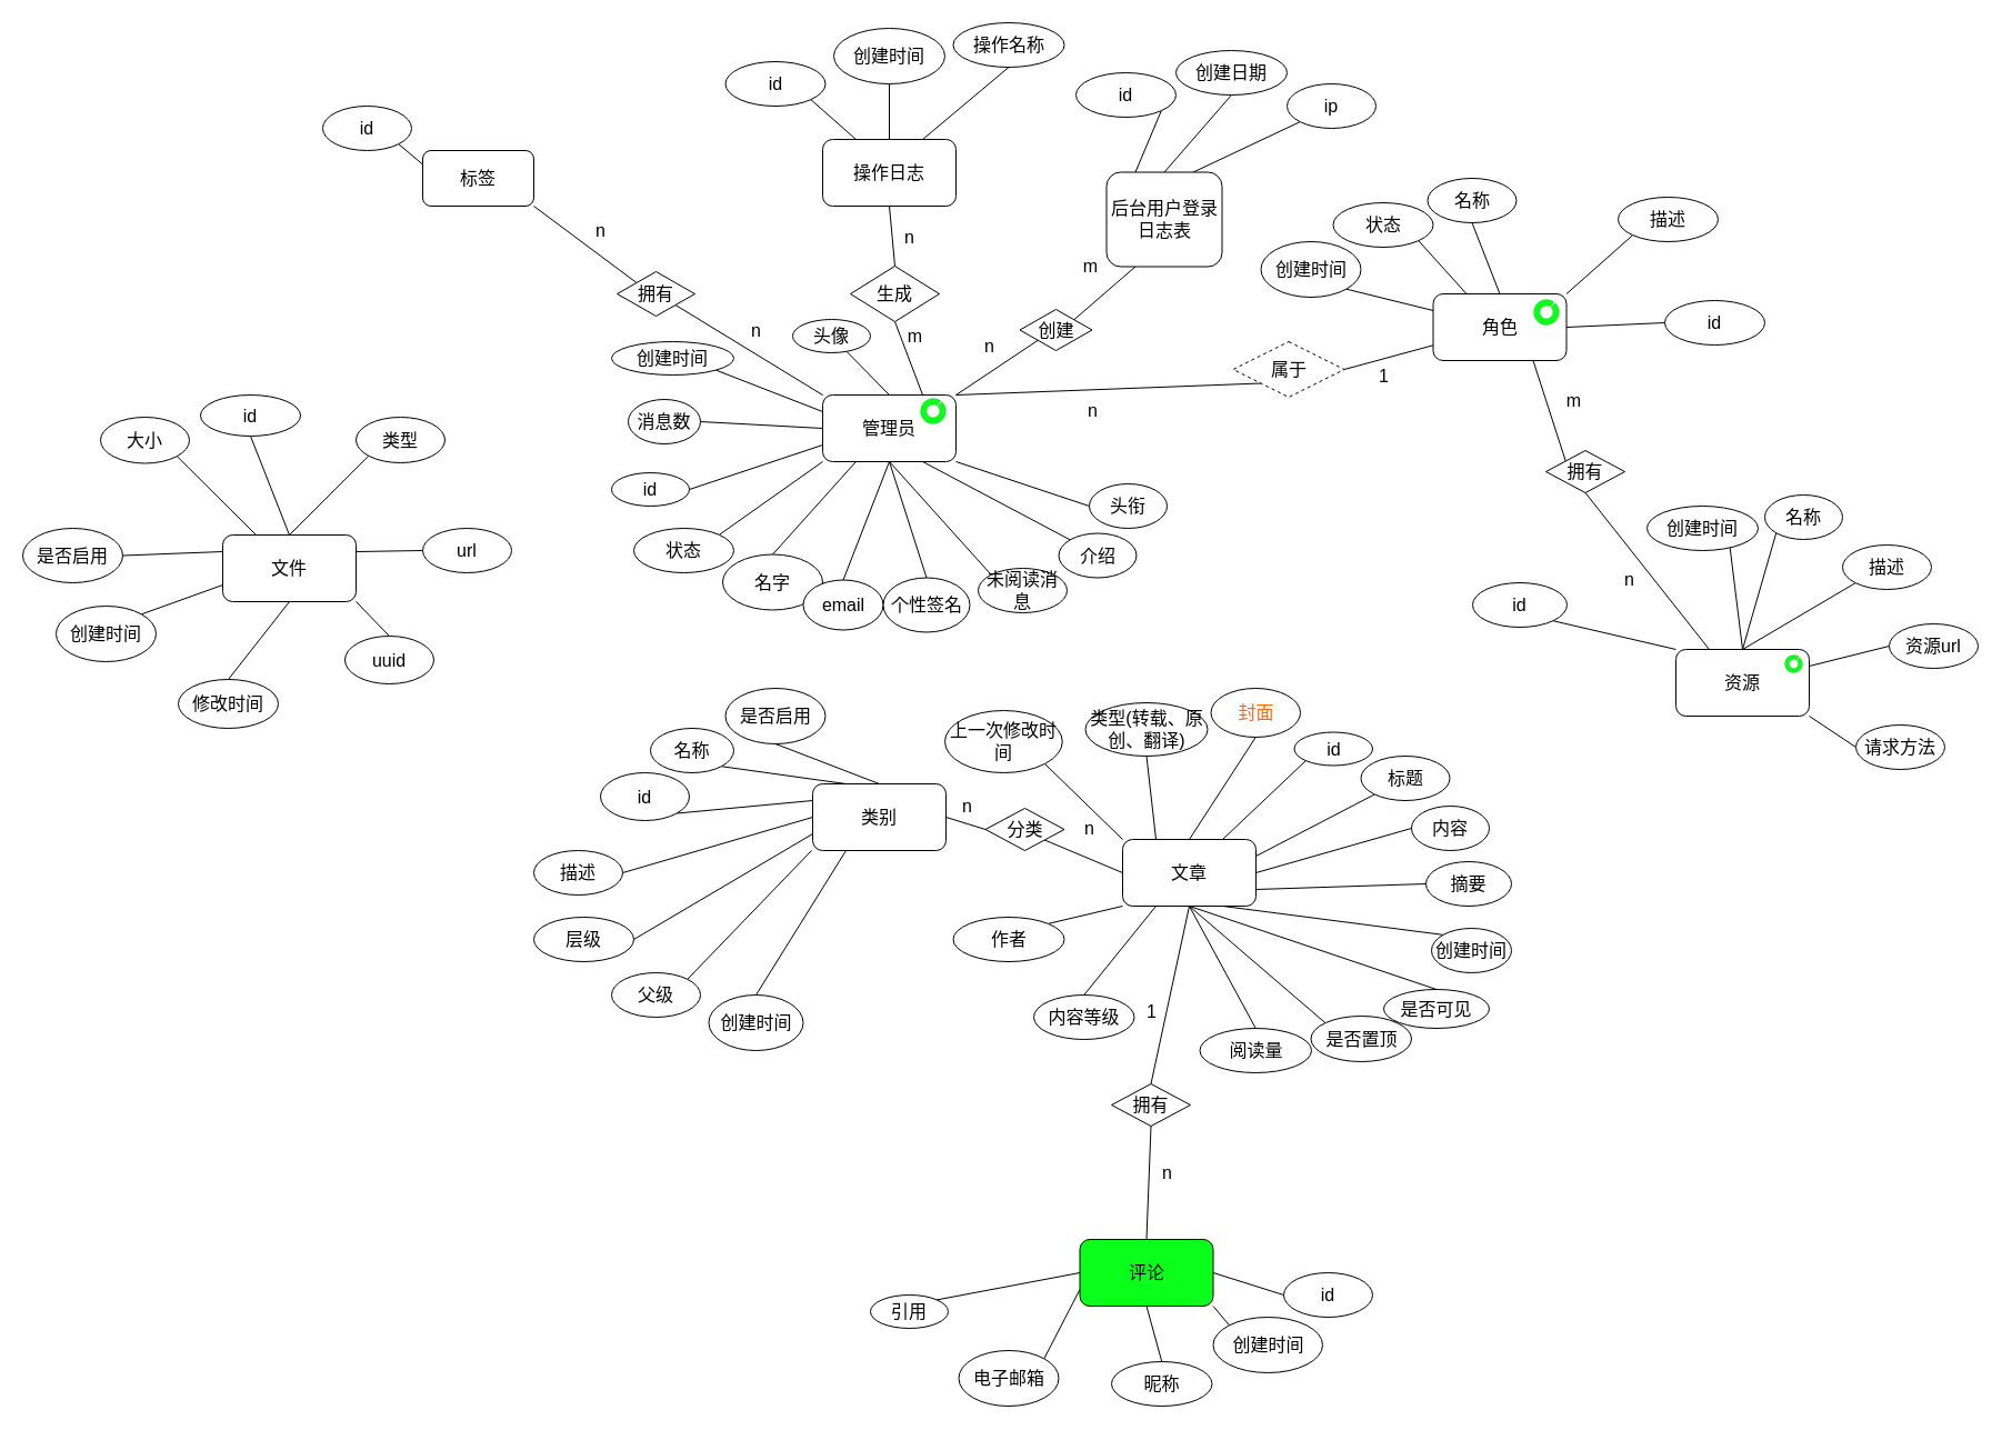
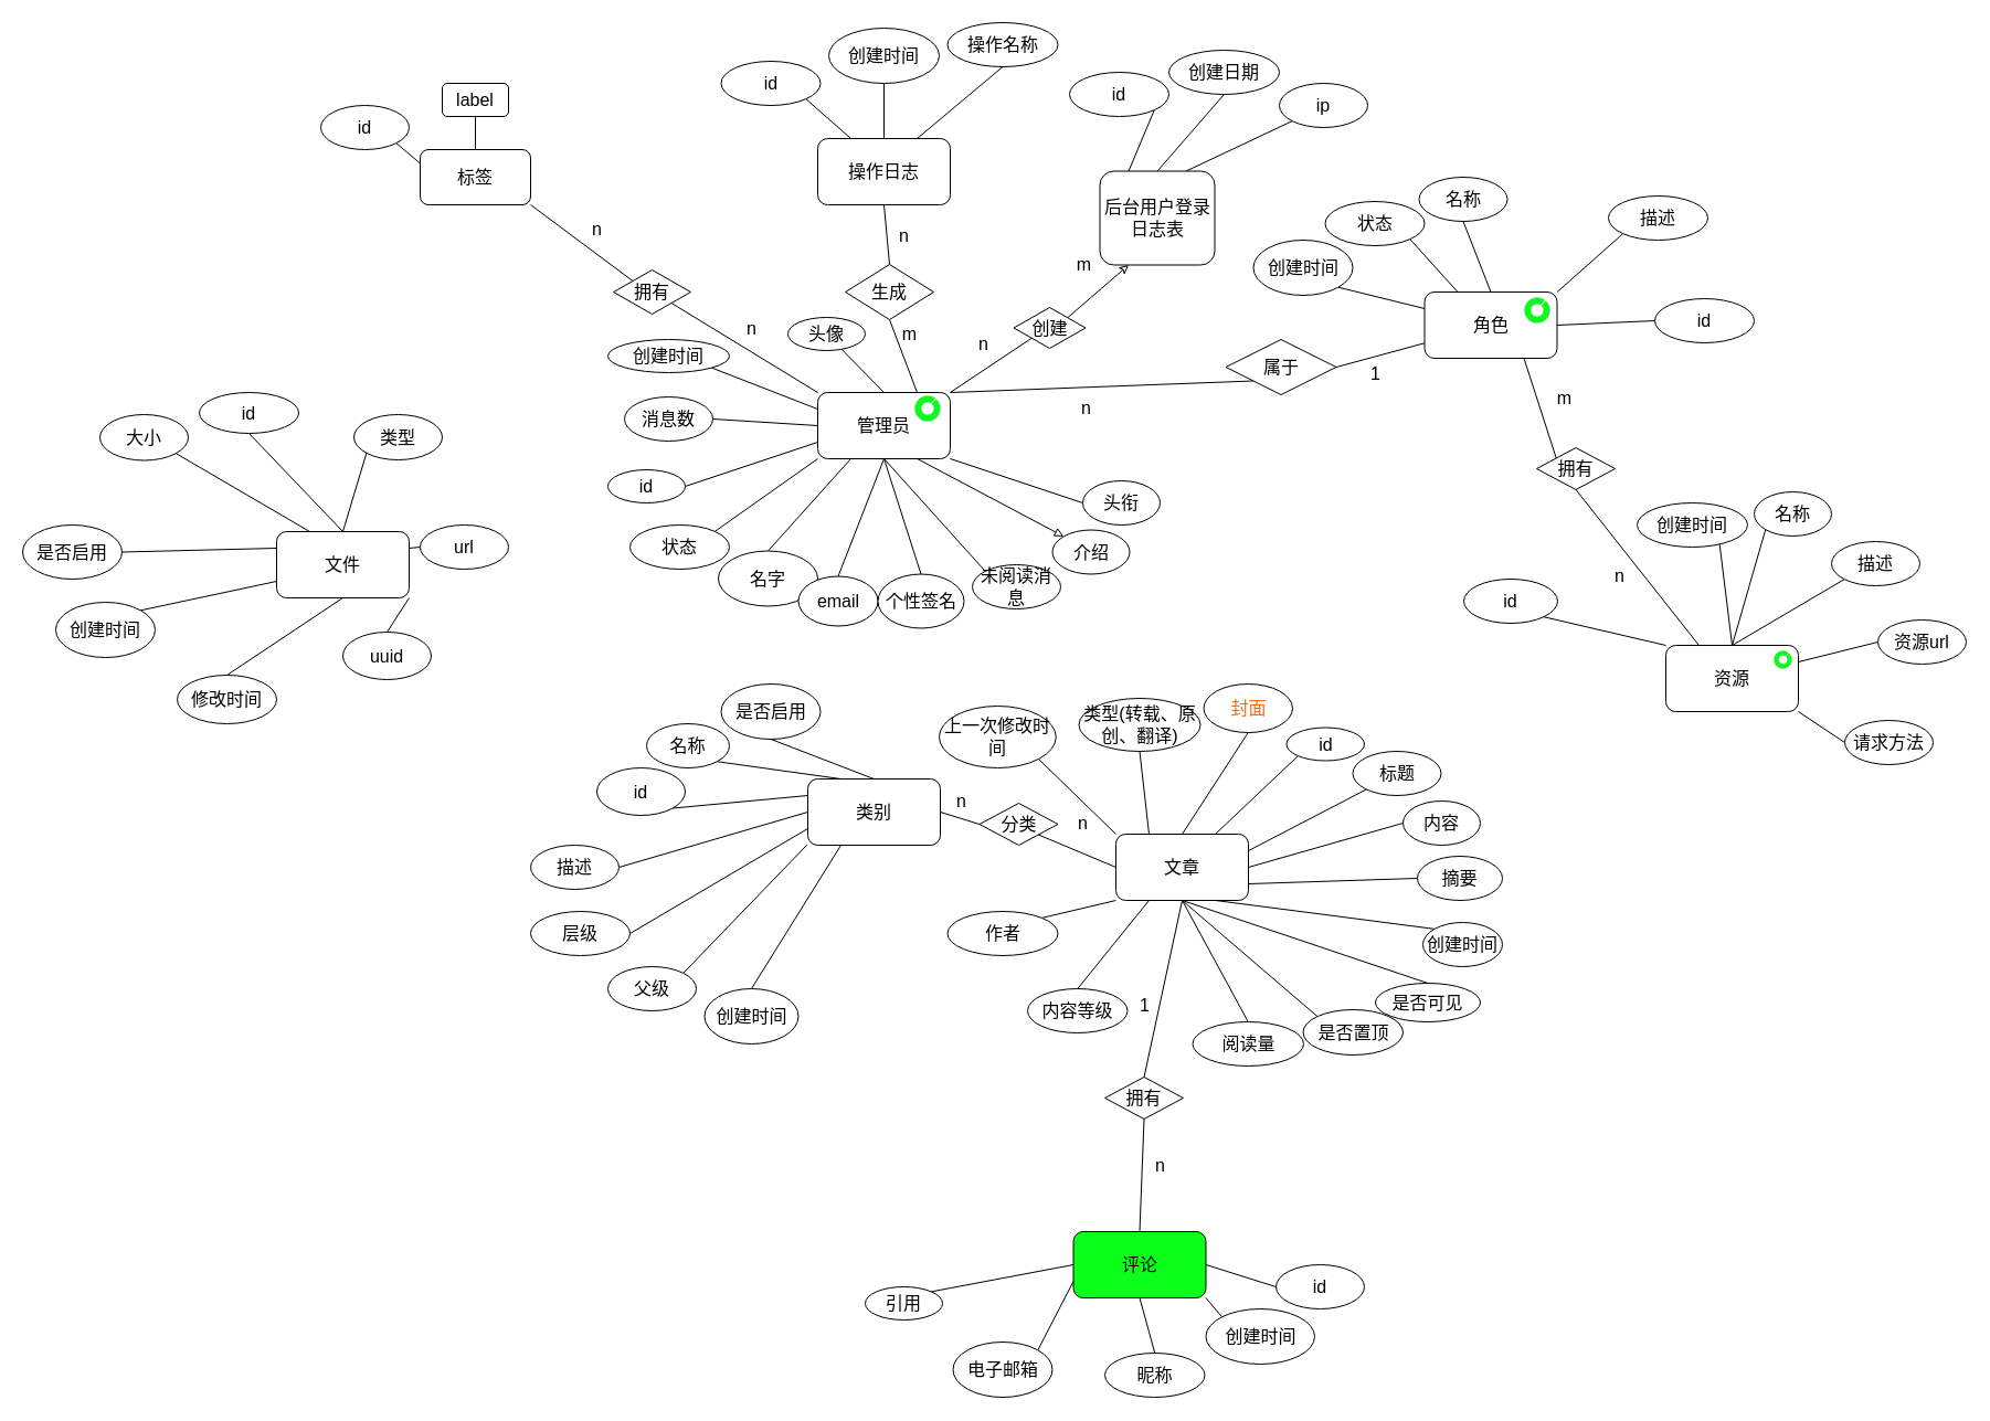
+ <mxCell id="171" value="label" style="rounded=1;whiteSpace=wrap;html=1;fontSize=16;strokeWidth=1;" vertex="1" parent="1"><mxGeometry x="400" y="75" width="60" height="30" as="geometry" /></mxCell>
+ <mxCell id="170" style="edgeStyle=none;rounded=0;orthogonalLoop=1;jettySize=auto;html=1;exitX=0.5;exitY=1;exitDx=0;exitDy=0;entryX=0.5;entryY=0;entryDx=0;entryDy=0;fontSize=16;endArrow=none;endFill=0;strokeWidth=1;" edge="1" parent="1" source="171" target="169"><mxGeometry relative="1" as="geometry" /></mxCell>
- <mxCell id="69" style="edgeStyle=none;rounded=0;orthogonalLoop=1;jettySize=auto;html=1;exitX=1;exitY=0;exitDx=0;exitDy=0;entryX=0.25;entryY=1;entryDx=0;entryDy=0;fontFamily=Helvetica;fontSize=16;fontColor=default;endArrow=none;endFill=0;" parent="1" source="70" target="44" edge="1"><mxGeometry relative="1" as="geometry" /></mxCell>
+ <mxCell id="69" style="edgeStyle=none;rounded=0;orthogonalLoop=1;jettySize=auto;html=1;exitX=1;exitY=0;exitDx=0;exitDy=0;entryX=0.25;entryY=1;entryDx=0;entryDy=0;fontFamily=Helvetica;fontSize=16;fontColor=default;endArrow=classic;endFill=0;" parent="1" source="70" target="44" edge="1"><mxGeometry relative="1" as="geometry" /></mxCell>
- <mxCell id="19" value="属于" style="rhombus;whiteSpace=wrap;html=1;fontSize=16;dashed=1;" parent="1" vertex="1"><mxGeometry x="1109.5" y="307" width="100" height="50" as="geometry" /></mxCell>
+ <mxCell id="19" value="属于" style="rhombus;whiteSpace=wrap;html=1;fontSize=16;" parent="1" vertex="1"><mxGeometry x="1109.5" y="307" width="100" height="50" as="geometry" /></mxCell>
- <mxCell id="164" value="消息数" style="ellipse;whiteSpace=wrap;html=1;fontSize=16;" vertex="1" parent="1"><mxGeometry x="565" y="359" width="65" height="40" as="geometry" /></mxCell>
+ <mxCell id="164" value="消息数" style="ellipse;whiteSpace=wrap;html=1;fontSize=16;" vertex="1" parent="1"><mxGeometry x="565" y="359" width="80" height="40" as="geometry" /></mxCell>
- <mxCell id="6" style="edgeStyle=none;rounded=0;orthogonalLoop=1;jettySize=auto;html=1;exitX=0.75;exitY=1;exitDx=0;exitDy=0;entryX=0;entryY=0;entryDx=0;entryDy=0;fontSize=16;endArrow=none;endFill=0;strokeWidth=1;" edge="1" parent="1" source="11" target="161"><mxGeometry relative="1" as="geometry" /></mxCell>
+ <mxCell id="6" style="edgeStyle=none;rounded=0;orthogonalLoop=1;jettySize=auto;html=1;exitX=0.75;exitY=1;exitDx=0;exitDy=0;entryX=0;entryY=0;entryDx=0;entryDy=0;fontSize=16;endArrow=block;endFill=0;strokeWidth=1;" edge="1" parent="1" source="11" target="161"><mxGeometry relative="1" as="geometry" /></mxCell>
- <mxCell id="139" value="文件" style="rounded=1;whiteSpace=wrap;html=1;fontSize=16;" parent="1" vertex="1"><mxGeometry x="200" y="481" width="120" height="60" as="geometry" /></mxCell>
+ <mxCell id="139" value="文件" style="rounded=1;whiteSpace=wrap;html=1;fontSize=16;" parent="1" vertex="1"><mxGeometry x="250" y="481" width="120" height="60" as="geometry" /></mxCell>
